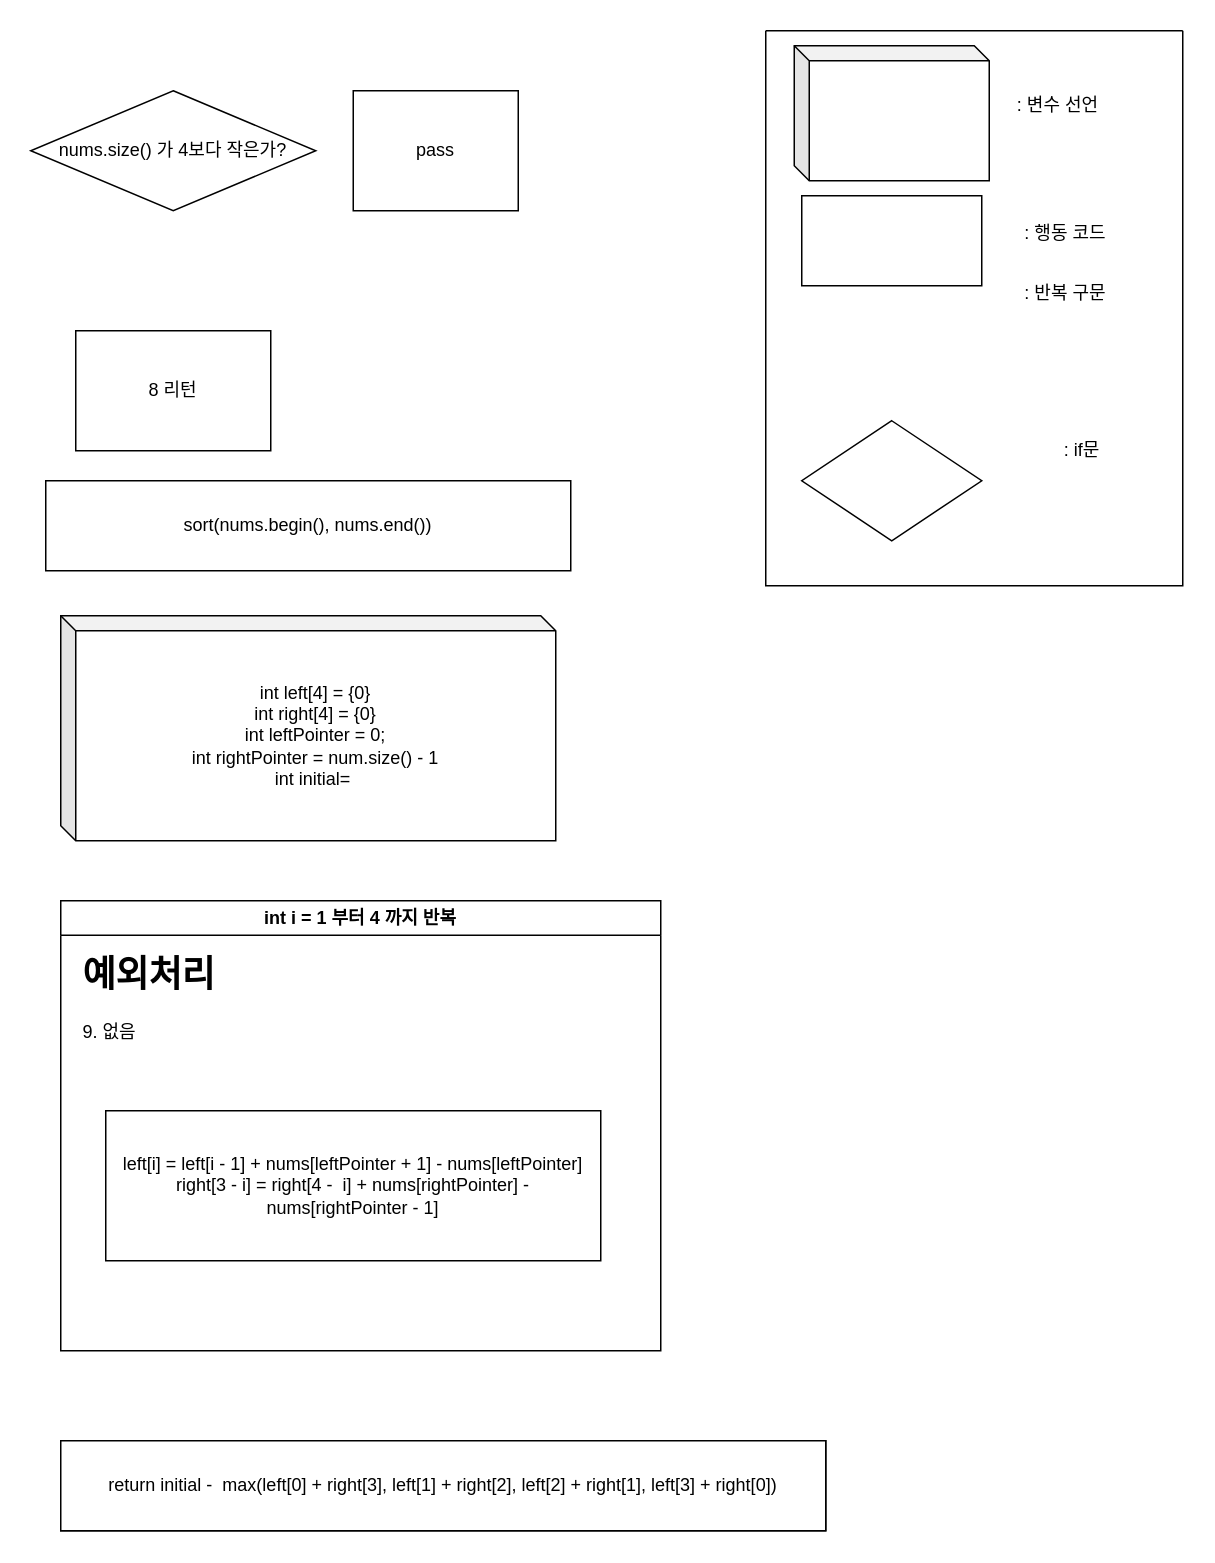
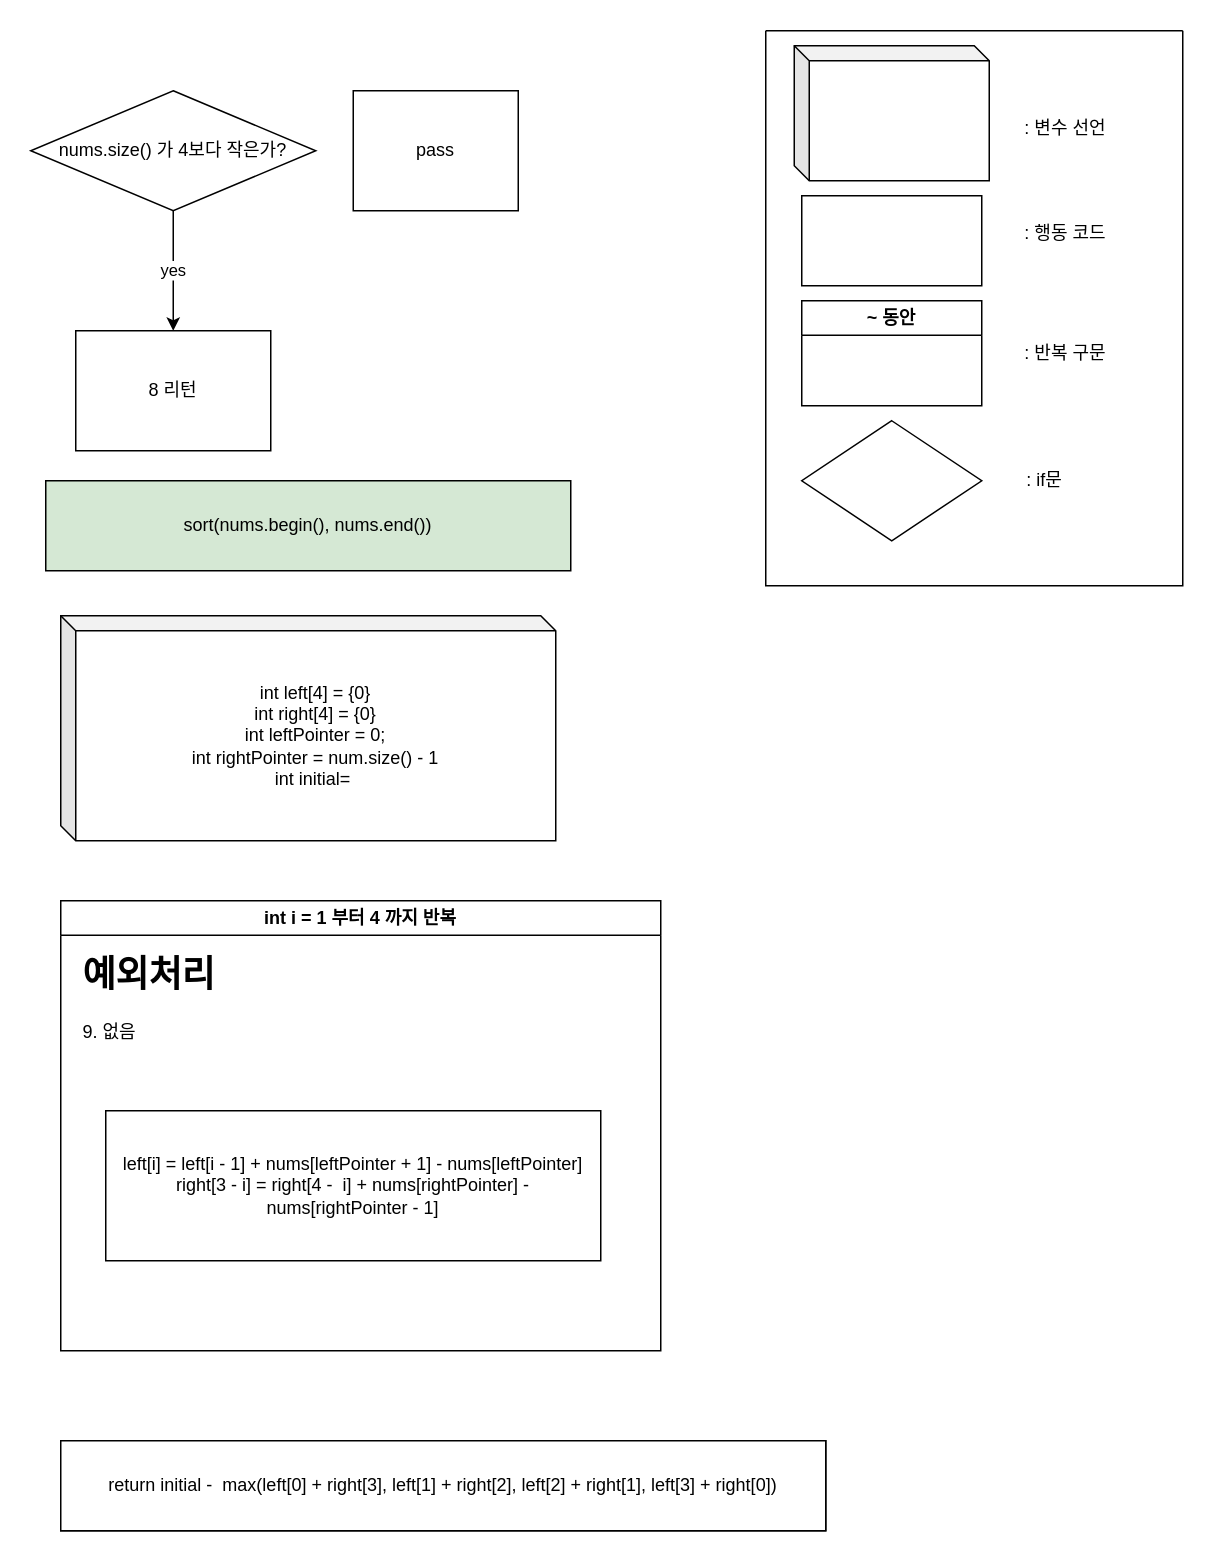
- <mxCell id="3" value=": 변수 선언" style="text;html=1;align=center;verticalAlign=middle;whiteSpace=wrap;rounded=0;" vertex="1" parent="2"><mxGeometry x="165" y="35" width="60" height="30" as="geometry" /></mxCell>
+ <mxCell id="3" value=": 변수 선언" style="text;html=1;align=center;verticalAlign=middle;whiteSpace=wrap;rounded=0;" vertex="1" parent="2"><mxGeometry x="170" y="50" width="60" height="30" as="geometry" /></mxCell>
+ <mxCell id="19" value="yes" style="edgeStyle=orthogonalEdgeStyle;rounded=0;orthogonalLoop=1;jettySize=auto;html=1;" edge="1" parent="16" source="17" target="18"><mxGeometry relative="1" as="geometry" /></mxCell>
- <mxCell id="7" value=": 반복 구문" style="text;html=1;align=center;verticalAlign=middle;whiteSpace=wrap;rounded=0;" vertex="1" parent="2"><mxGeometry x="170" y="160" width="60" height="30" as="geometry" /></mxCell>
+ <mxCell id="7" value=": 반복 구문" style="text;html=1;align=center;verticalAlign=middle;whiteSpace=wrap;rounded=0;" vertex="1" parent="2"><mxGeometry x="170" y="200" width="60" height="30" as="geometry" /></mxCell>
+ <mxCell id="6" value="~ 동안" style="swimlane;whiteSpace=wrap;html=1;" vertex="1" parent="2"><mxGeometry x="24" y="180" width="120" height="70" as="geometry" /></mxCell>
- <mxCell id="9" value=": if문" style="text;html=1;align=center;verticalAlign=middle;whiteSpace=wrap;rounded=0;" vertex="1" parent="2"><mxGeometry x="181" y="265" width="60" height="30" as="geometry" /></mxCell>
+ <mxCell id="9" value=": if문" style="text;html=1;align=center;verticalAlign=middle;whiteSpace=wrap;rounded=0;" vertex="1" parent="2"><mxGeometry x="156" y="285" width="60" height="30" as="geometry" /></mxCell>
- <mxCell id="11" value="sort(nums.begin(), nums.end())" style="rounded=0;whiteSpace=wrap;html=1;" vertex="1" parent="1"><mxGeometry x="30" y="320" width="350" height="60" as="geometry" /></mxCell>
+ <mxCell id="11" value="sort(nums.begin(), nums.end())" style="rounded=0;whiteSpace=wrap;html=1;fillColor=#d5e8d4;" vertex="1" parent="1"><mxGeometry x="30" y="320" width="350" height="60" as="geometry" /></mxCell>
